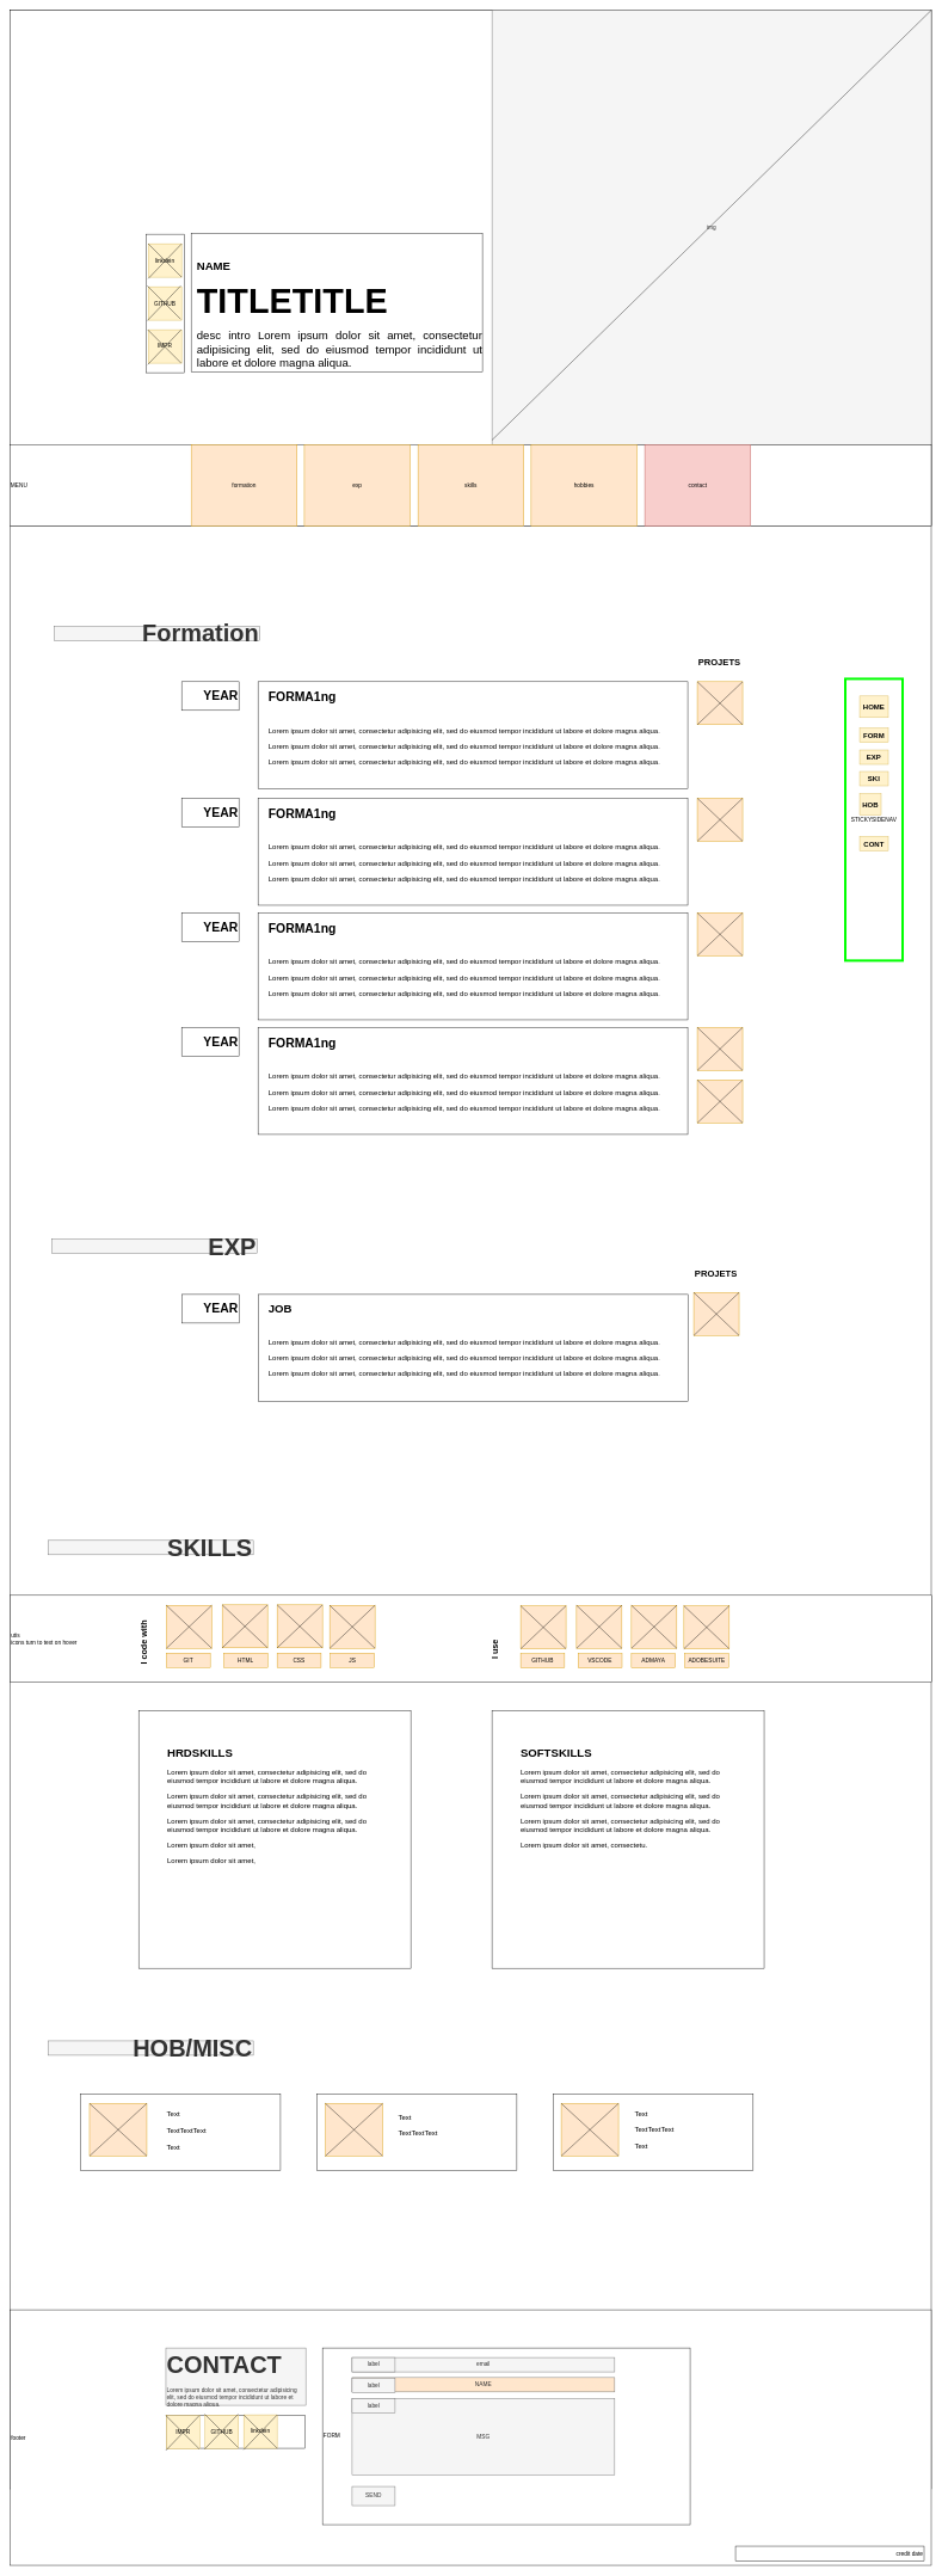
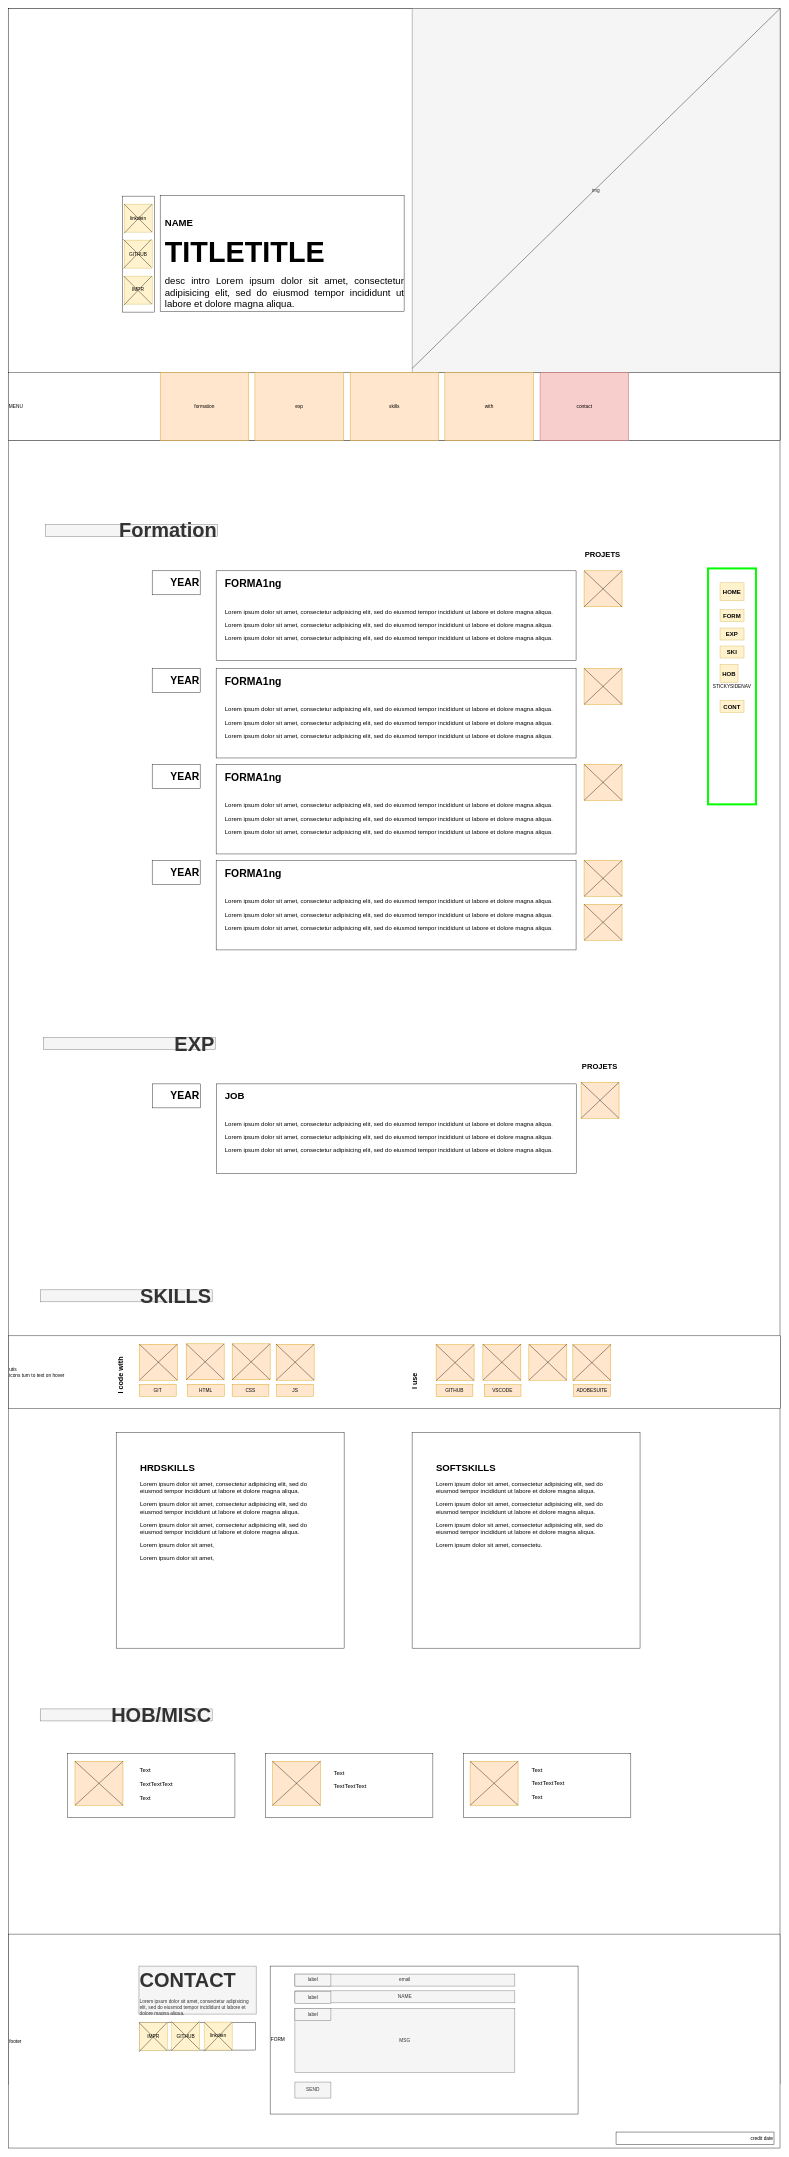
- <mxCell id="15" value="hobbies" style="rounded=0;whiteSpace=wrap;html=1;fillColor=#ffe6cc;strokeColor=#d79b00;" parent="1" vertex="1"><mxGeometry x="1112" y="930" width="221.67" height="170" as="geometry" /></mxCell>
+ <mxCell id="15" value="with" style="rounded=0;whiteSpace=wrap;html=1;fillColor=#ffe6cc;strokeColor=#d79b00;" parent="1" vertex="1"><mxGeometry x="1112" y="930" width="221.67" height="170" as="geometry" /></mxCell>
- <mxCell id="73" value="ADMAYA" style="rounded=0;whiteSpace=wrap;html=1;fillColor=#ffe6cc;strokeColor=#d79b00;" parent="1" vertex="1"><mxGeometry x="1322" y="3461" width="92" height="30" as="geometry" /></mxCell>
- <mxCell id="138" value="NAME" style="rounded=0;whiteSpace=wrap;html=1;flipV=0;flipH=0;fillColor=#ffe6cc;fontColor=#333333;strokeColor=#666666;" parent="1" vertex="1"><mxGeometry x="737" y="4977" width="550" height="30" as="geometry" /></mxCell>
+ <mxCell id="138" value="NAME" style="rounded=0;whiteSpace=wrap;html=1;flipV=0;flipH=0;fillColor=#f5f5f5;fontColor=#333333;strokeColor=#666666;" parent="1" vertex="1"><mxGeometry x="737" y="4977" width="550" height="30" as="geometry" /></mxCell>
